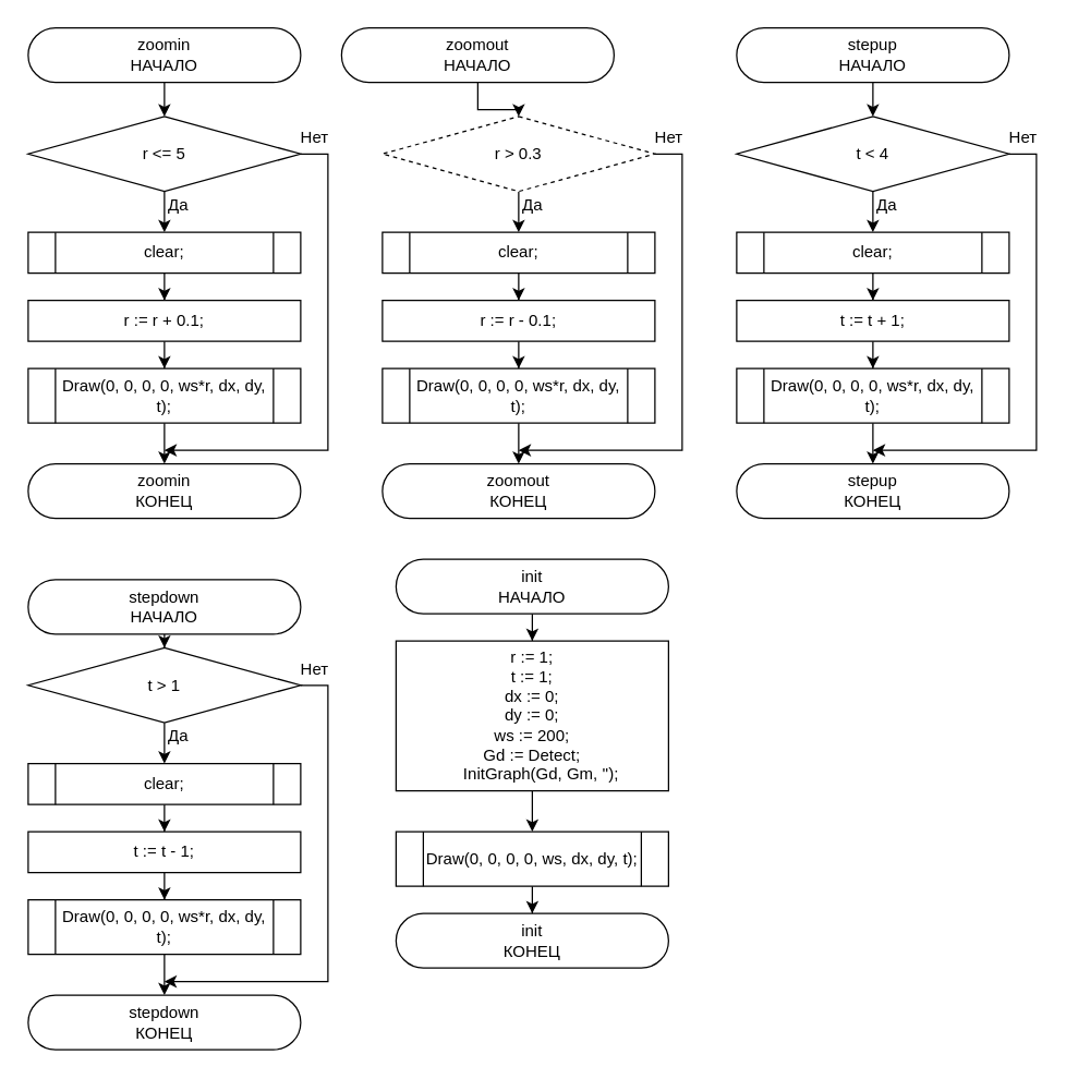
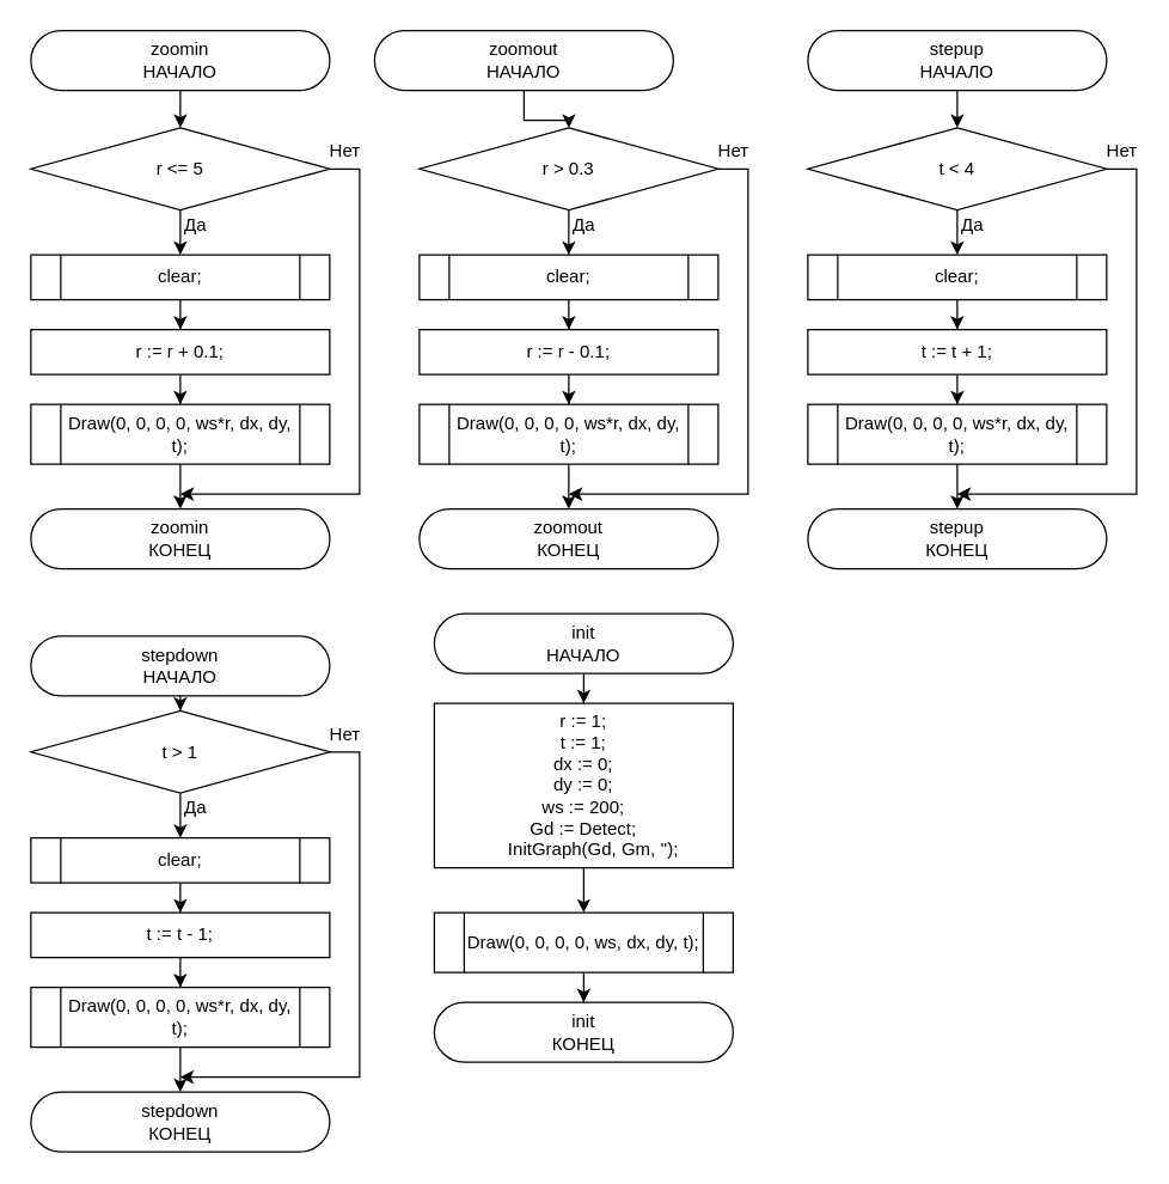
- <mxCell id="18" value="r &amp;gt; 0.3" style="rhombus;whiteSpace=wrap;html=1;fontSize=12;dashed=1;" vertex="1" parent="1"><mxGeometry x="280" y="85" width="200" height="55" as="geometry" /></mxCell>
+ <mxCell id="18" value="r &amp;gt; 0.3" style="rhombus;whiteSpace=wrap;html=1;fontSize=12;" vertex="1" parent="1"><mxGeometry x="280" y="85" width="200" height="55" as="geometry" /></mxCell>
